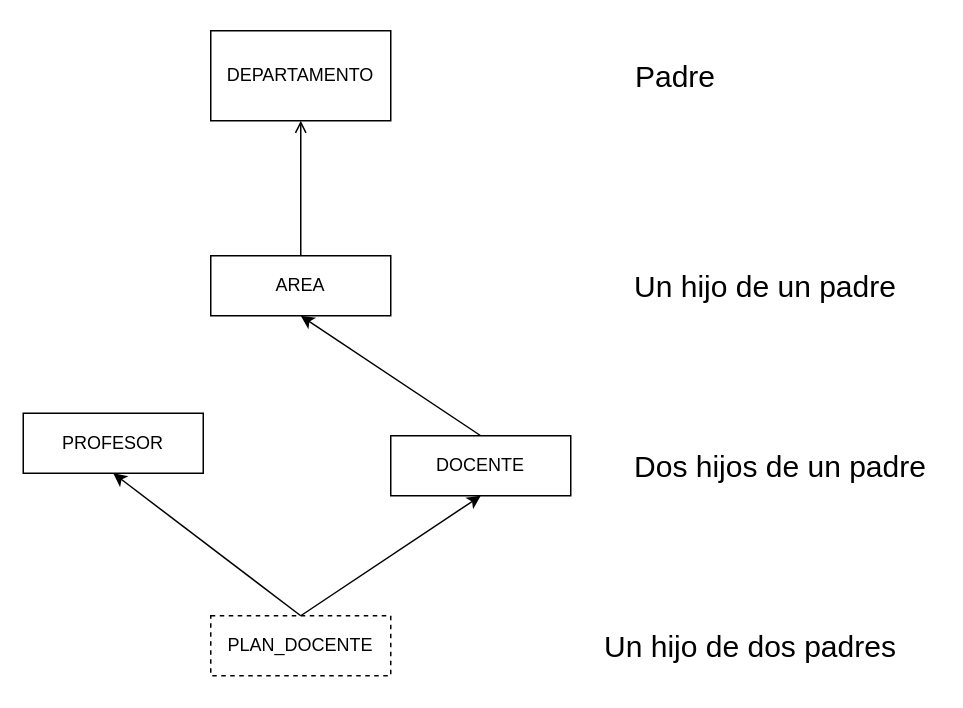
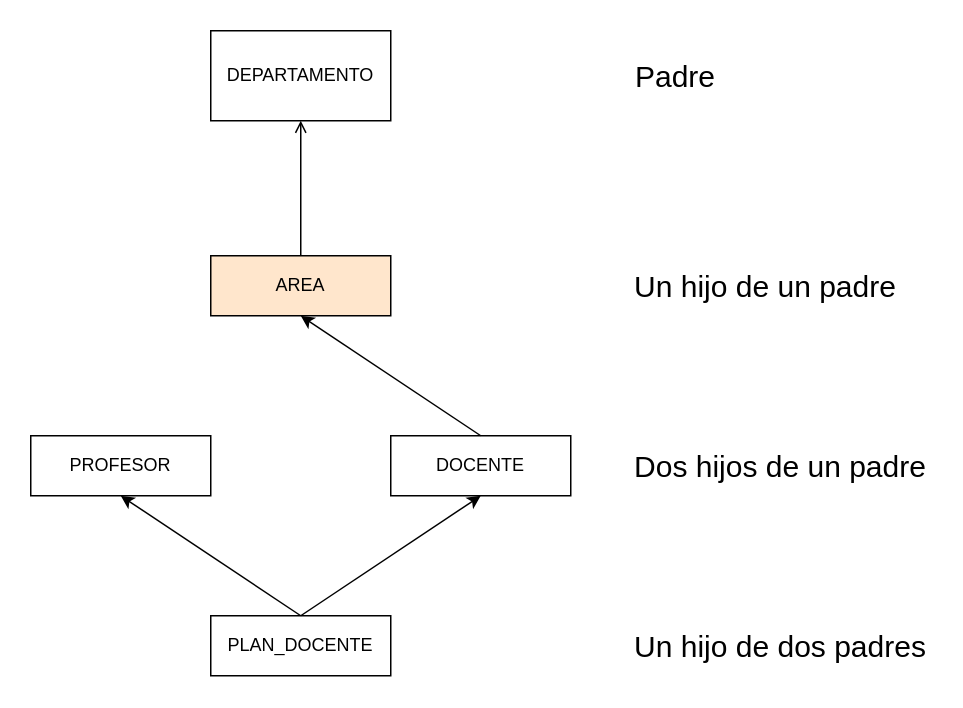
- <mxCell id="3" value="AREA" style="rounded=0;whiteSpace=wrap;html=1;" vertex="1" parent="1"><mxGeometry x="140" y="170" width="120" height="40" as="geometry" /></mxCell>
+ <mxCell id="3" value="AREA" style="rounded=0;whiteSpace=wrap;html=1;fillColor=#ffe6cc;" vertex="1" parent="1"><mxGeometry x="140" y="170" width="120" height="40" as="geometry" /></mxCell>
- <mxCell id="5" value="PROFESOR" style="rounded=0;whiteSpace=wrap;html=1;" vertex="1" parent="1"><mxGeometry x="15" y="275" width="120" height="40" as="geometry" /></mxCell>
+ <mxCell id="5" value="PROFESOR" style="rounded=0;whiteSpace=wrap;html=1;" vertex="1" parent="1"><mxGeometry x="20" y="290" width="120" height="40" as="geometry" /></mxCell>
- <mxCell id="6" value="PLAN_DOCENTE" style="rounded=0;whiteSpace=wrap;html=1;dashed=1;" vertex="1" parent="1"><mxGeometry x="140" y="410" width="120" height="40" as="geometry" /></mxCell>
+ <mxCell id="6" value="PLAN_DOCENTE" style="rounded=0;whiteSpace=wrap;html=1;" vertex="1" parent="1"><mxGeometry x="140" y="410" width="120" height="40" as="geometry" /></mxCell>
- <mxCell id="14" value="&lt;font style=&quot;font-size: 20px;&quot;&gt;Un hijo de dos padres&lt;/font&gt;" style="text;html=1;strokeColor=none;fillColor=none;align=center;verticalAlign=middle;whiteSpace=wrap;rounded=0;" vertex="1" parent="1"><mxGeometry x="400" y="415" width="200" height="30" as="geometry" /></mxCell>
+ <mxCell id="14" value="&lt;font style=&quot;font-size: 20px;&quot;&gt;Un hijo de dos padres&lt;/font&gt;" style="text;html=1;strokeColor=none;fillColor=none;align=center;verticalAlign=middle;whiteSpace=wrap;rounded=0;" vertex="1" parent="1"><mxGeometry x="420" y="415" width="200" height="30" as="geometry" /></mxCell>
